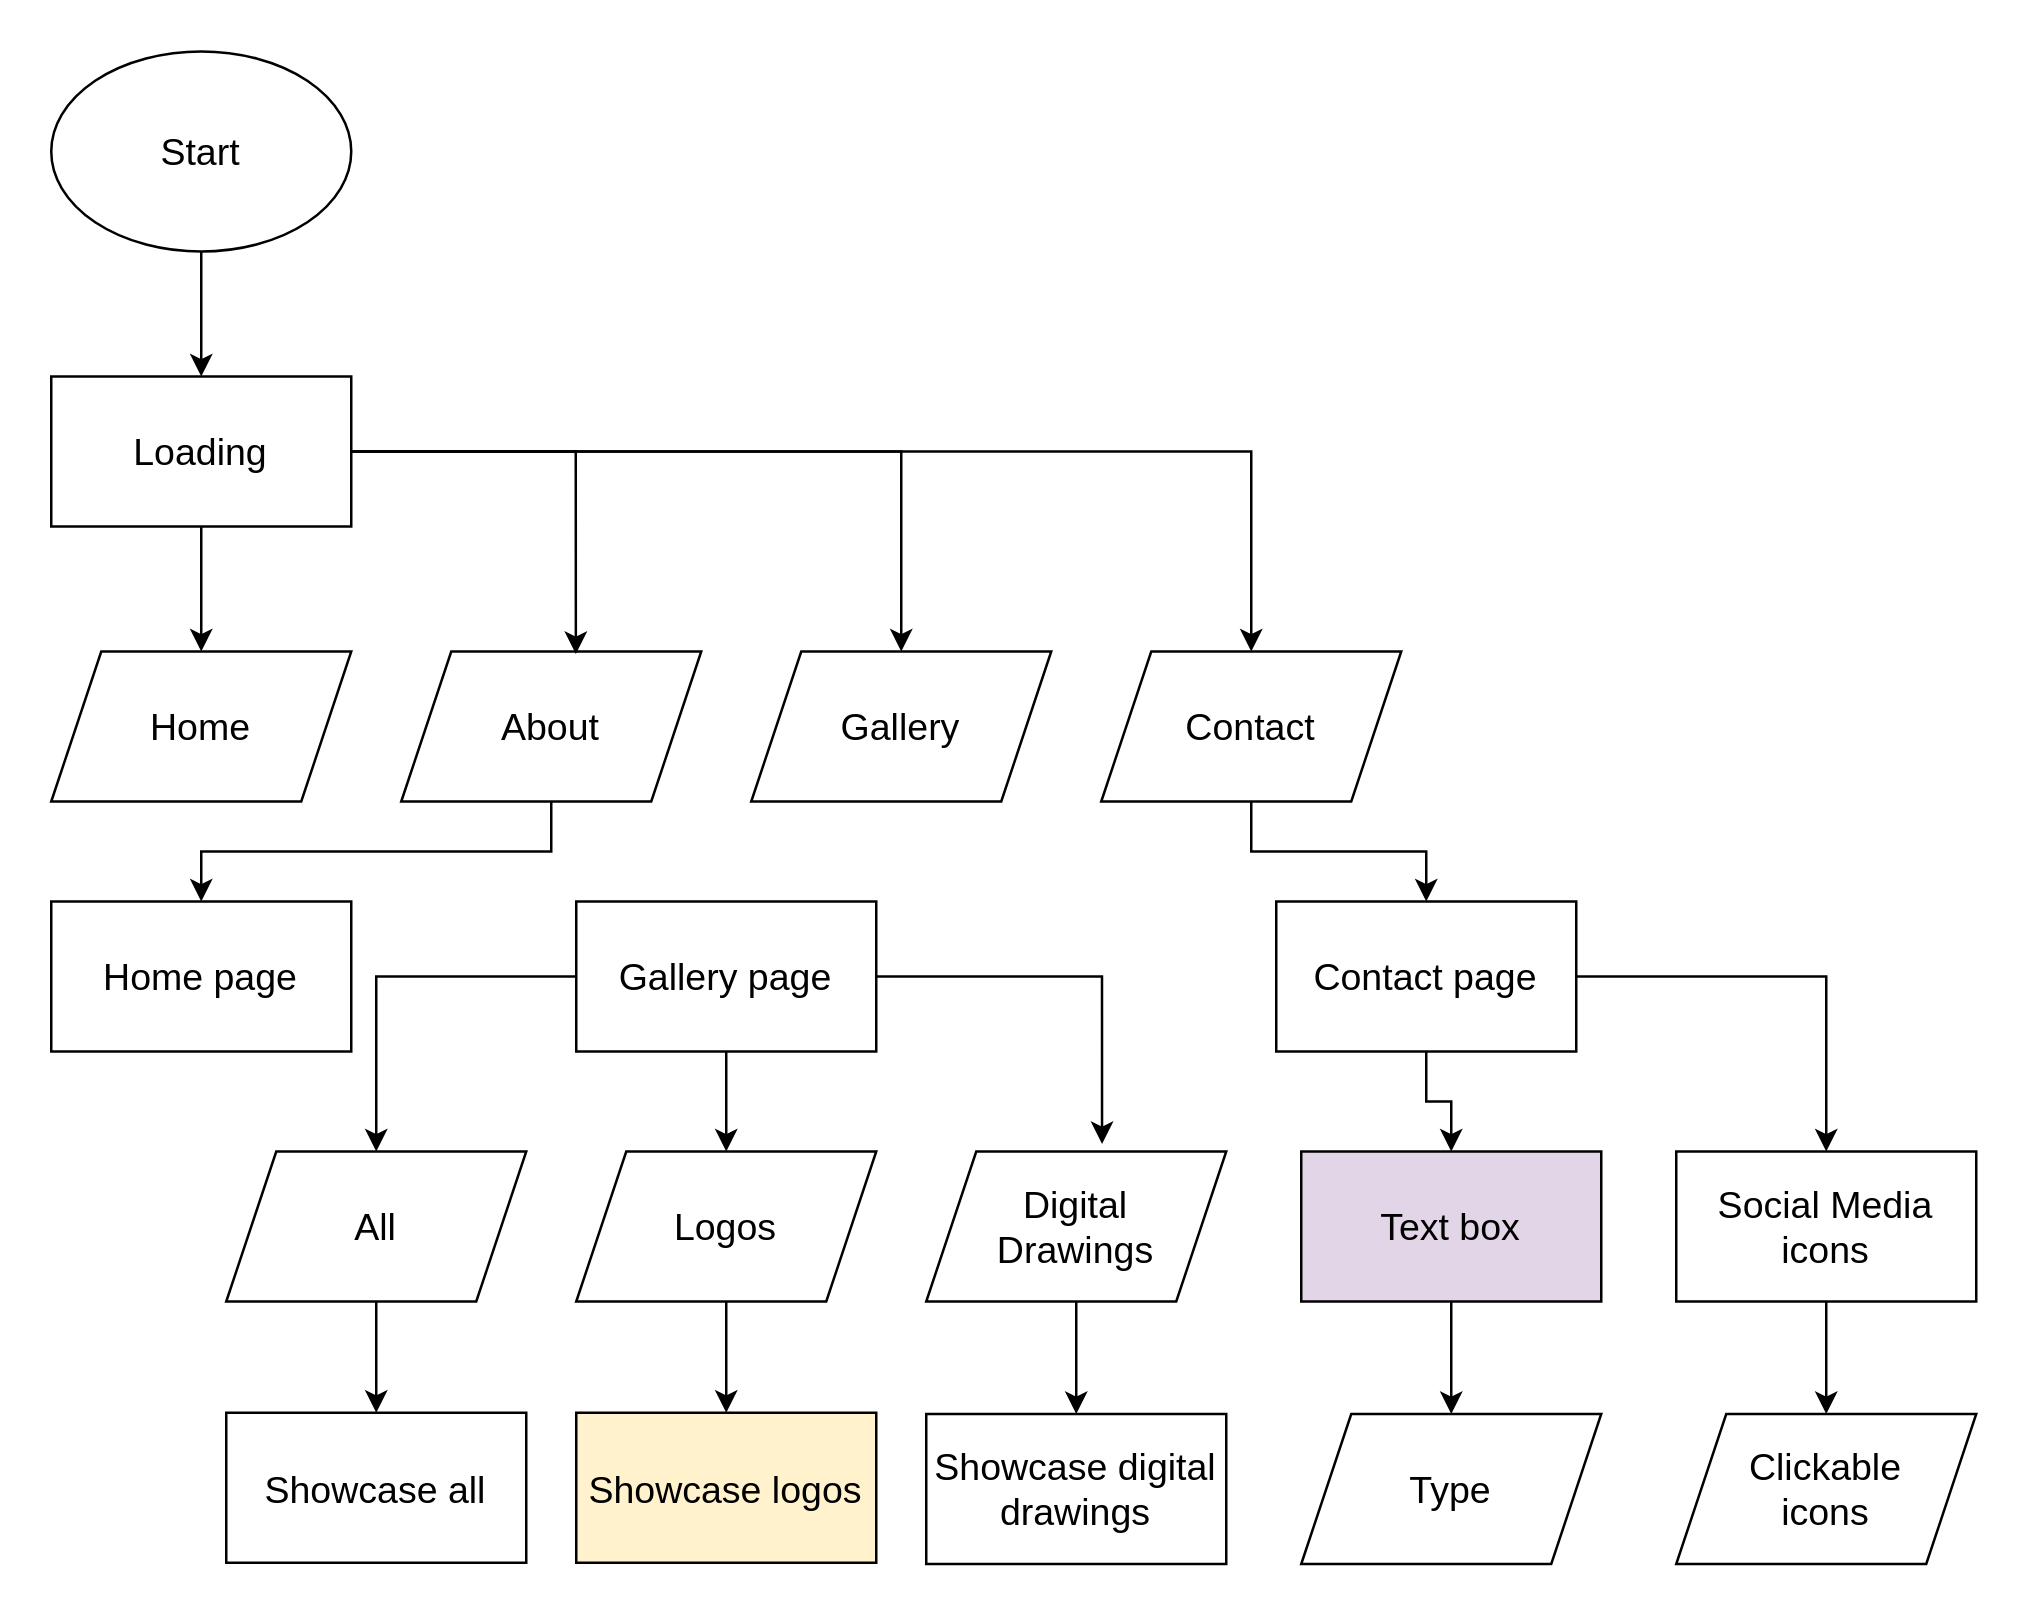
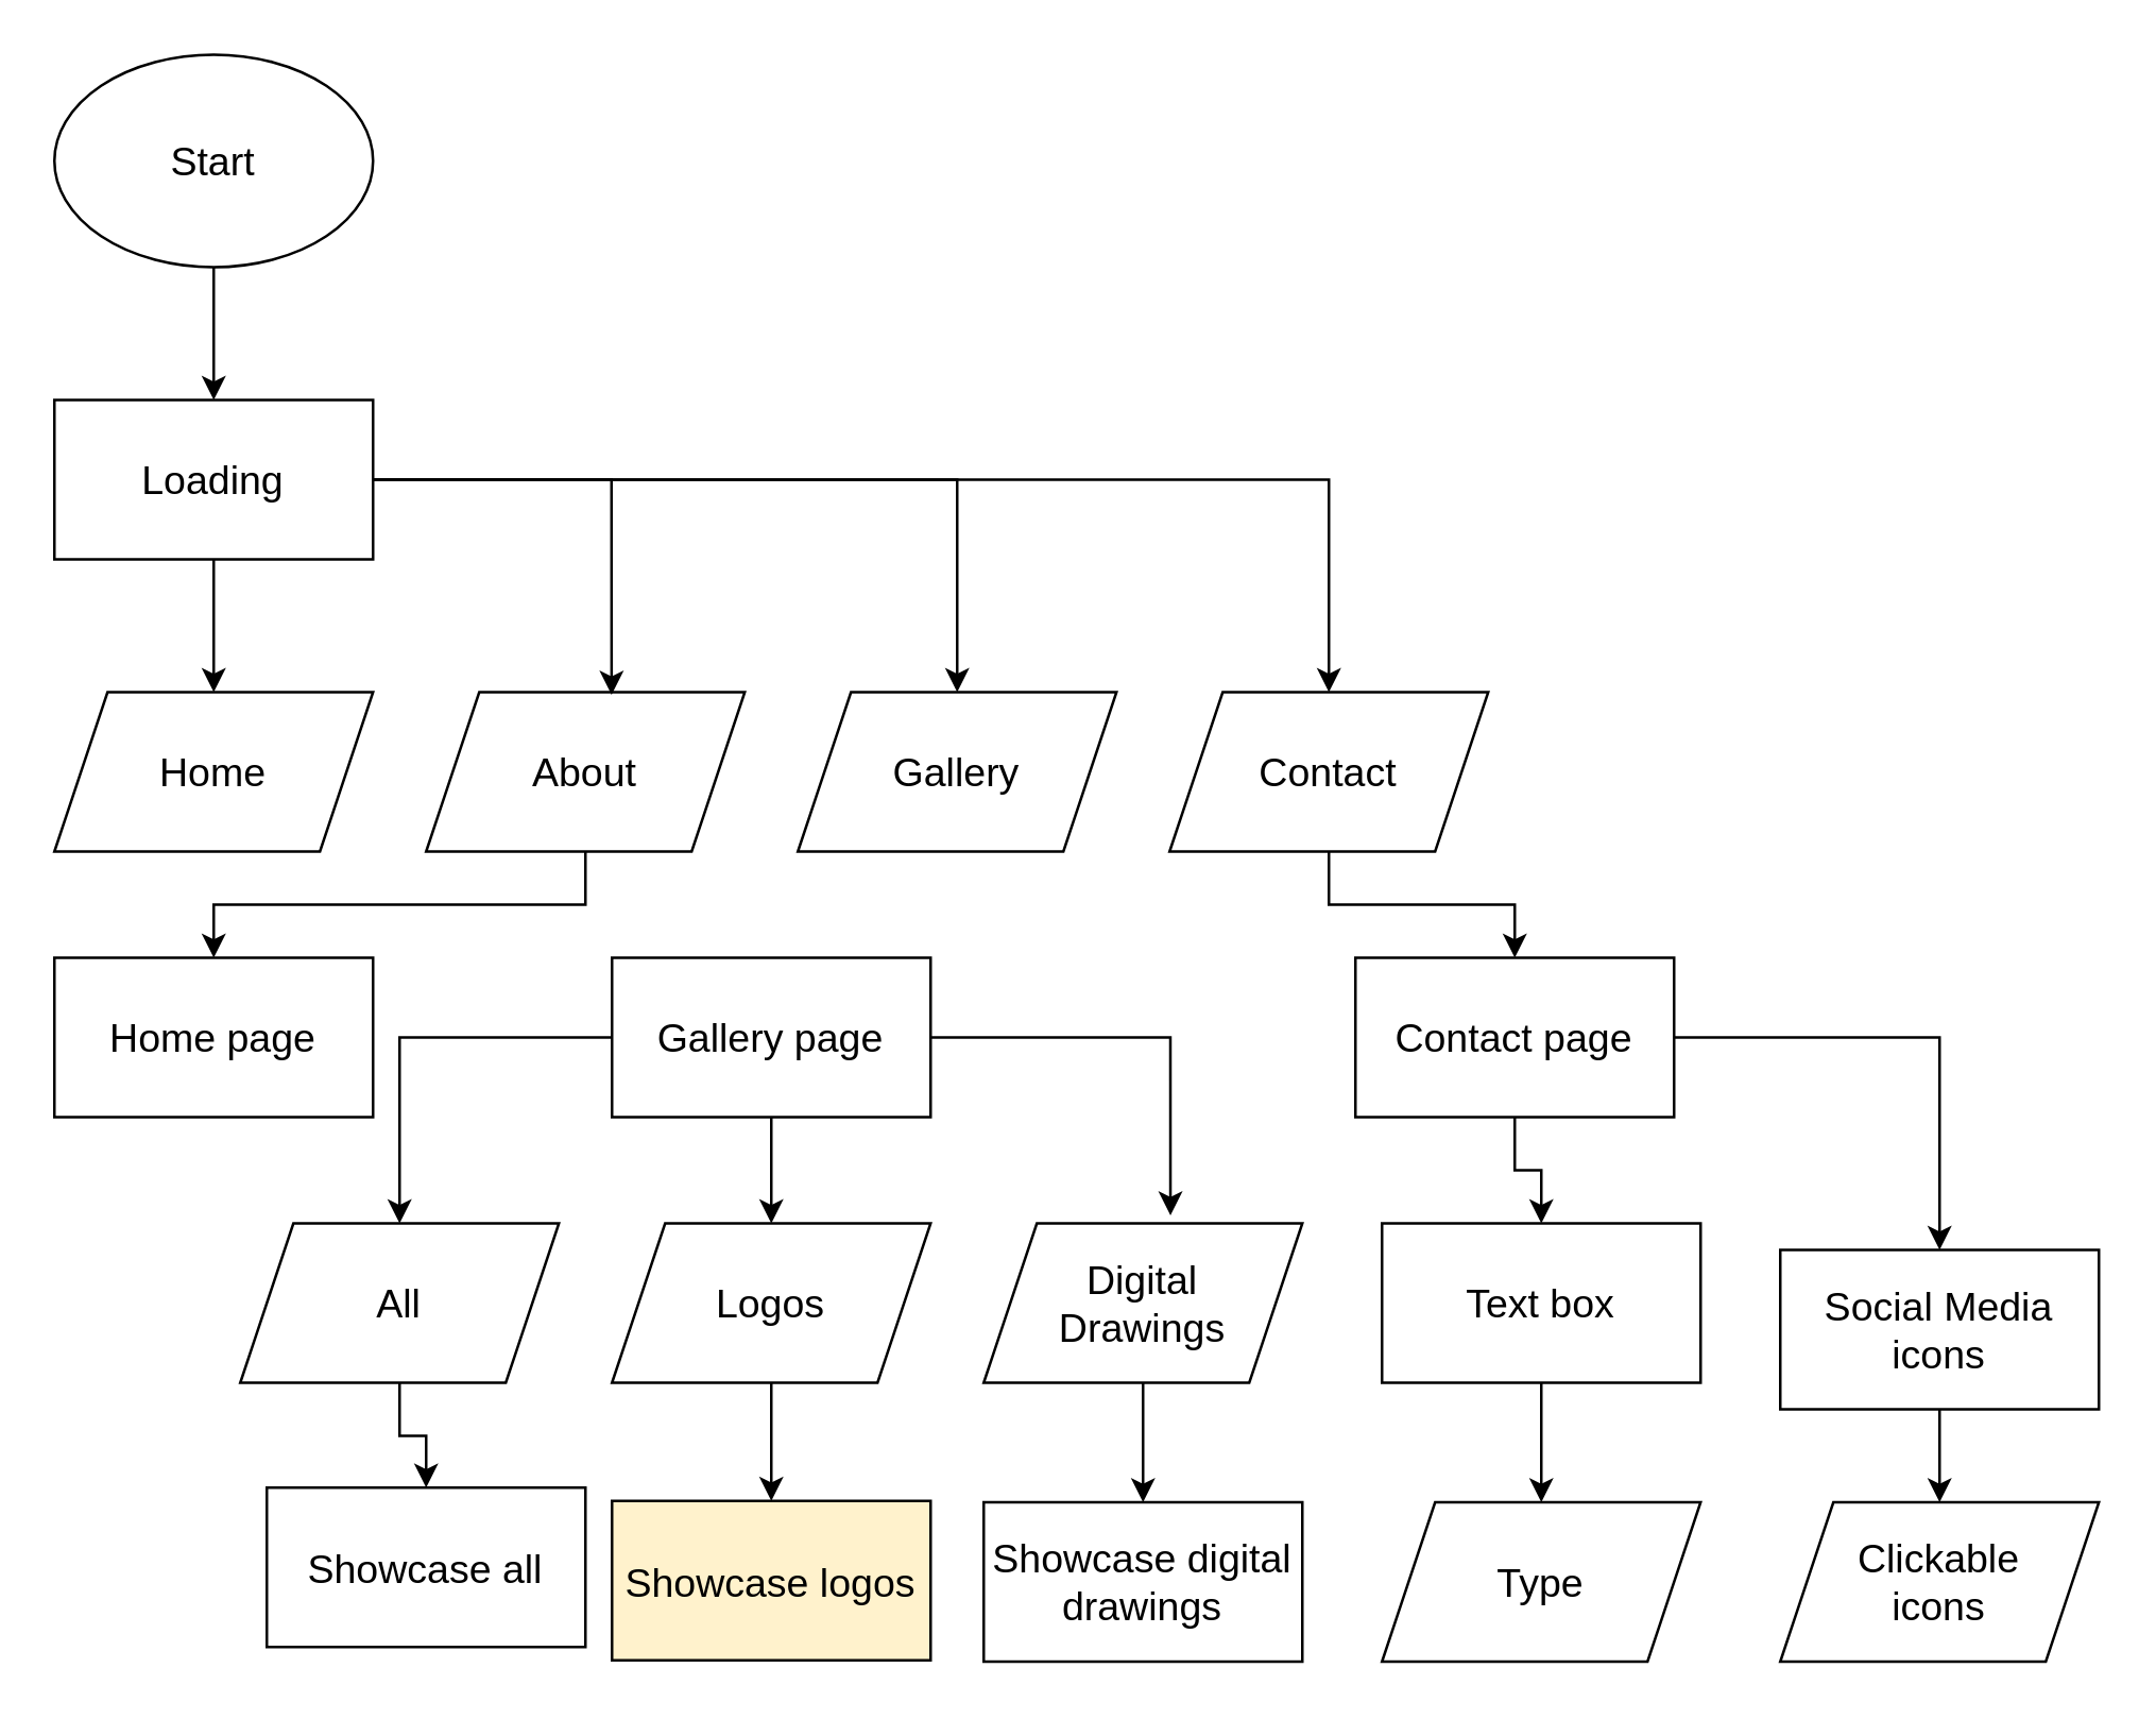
- <mxCell id="33" value="&lt;span style=&quot;font-size: 15px;&quot;&gt;Text box&lt;/span&gt;" style="rounded=0;whiteSpace=wrap;html=1;fillColor=#e1d5e7;" parent="1" vertex="1"><mxGeometry x="520" y="460" width="120" height="60" as="geometry" /></mxCell>
+ <mxCell id="33" value="&lt;span style=&quot;font-size: 15px;&quot;&gt;Text box&lt;/span&gt;" style="rounded=0;whiteSpace=wrap;html=1;" parent="1" vertex="1"><mxGeometry x="520" y="460" width="120" height="60" as="geometry" /></mxCell>
- <mxCell id="36" value="&lt;span style=&quot;font-size: 15px;&quot;&gt;Social Media icons&lt;/span&gt;" style="rounded=0;whiteSpace=wrap;html=1;" parent="1" vertex="1"><mxGeometry x="670" y="460" width="120" height="60" as="geometry" /></mxCell>
+ <mxCell id="36" value="&lt;span style=&quot;font-size: 15px;&quot;&gt;Social Media icons&lt;/span&gt;" style="rounded=0;whiteSpace=wrap;html=1;" parent="1" vertex="1"><mxGeometry x="670" y="470" width="120" height="60" as="geometry" /></mxCell>
- <mxCell id="29" value="&lt;font style=&quot;font-size: 15px;&quot;&gt;Showcase all&lt;/font&gt;" style="rounded=0;whiteSpace=wrap;html=1;" parent="1" vertex="1"><mxGeometry x="90" y="564.5" width="120" height="60" as="geometry" /></mxCell>
+ <mxCell id="29" value="&lt;font style=&quot;font-size: 15px;&quot;&gt;Showcase all&lt;/font&gt;" style="rounded=0;whiteSpace=wrap;html=1;" parent="1" vertex="1"><mxGeometry x="100" y="559.5" width="120" height="60" as="geometry" /></mxCell>
